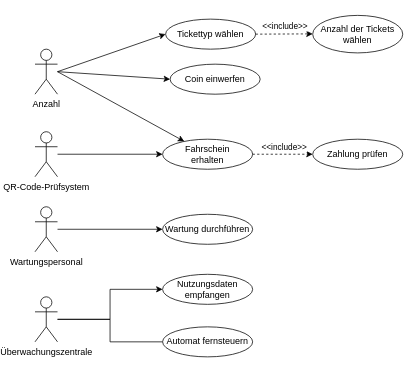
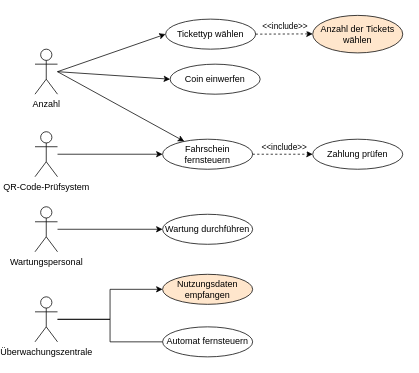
- <mxCell id="22" value="Anzahl der Tickets wählen" style="ellipse;whiteSpace=wrap;html=1;" vertex="1" parent="1"><mxGeometry x="390" y="20" width="120" height="50" as="geometry" /></mxCell>
+ <mxCell id="22" value="Anzahl der Tickets wählen" style="ellipse;whiteSpace=wrap;html=1;fillColor=#ffe6cc;" vertex="1" parent="1"><mxGeometry x="390" y="20" width="120" height="50" as="geometry" /></mxCell>
- <mxCell id="12" value="Fahrschein&lt;div&gt;erhalten&lt;/div&gt;" style="ellipse;whiteSpace=wrap;html=1;" vertex="1" parent="1"><mxGeometry x="190" y="185" width="120" height="40" as="geometry" /></mxCell>
+ <mxCell id="12" value="Fahrschein&lt;div&gt;fernsteuern&lt;/div&gt;" style="ellipse;whiteSpace=wrap;html=1;" vertex="1" parent="1"><mxGeometry x="190" y="185" width="120" height="40" as="geometry" /></mxCell>
- <mxCell id="8" value="Nutzungsdaten empfangen" style="ellipse;whiteSpace=wrap;html=1;" vertex="1" parent="1"><mxGeometry x="190" y="365" width="120" height="40" as="geometry" /></mxCell>
+ <mxCell id="8" value="Nutzungsdaten empfangen" style="ellipse;whiteSpace=wrap;html=1;fillColor=#ffe6cc;" vertex="1" parent="1"><mxGeometry x="190" y="365" width="120" height="40" as="geometry" /></mxCell>
